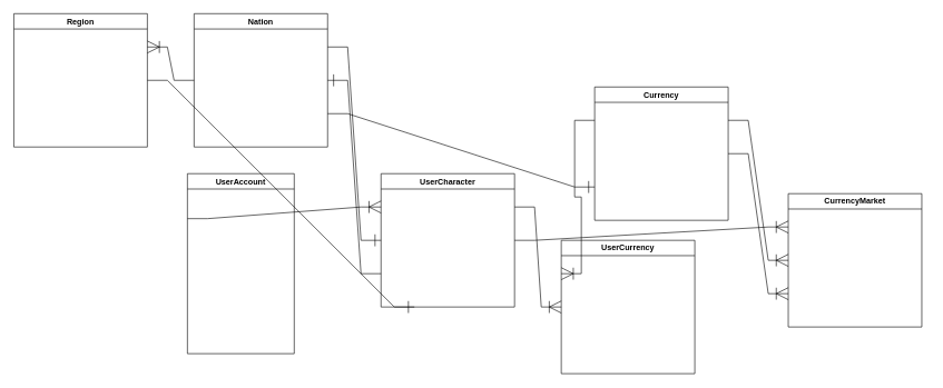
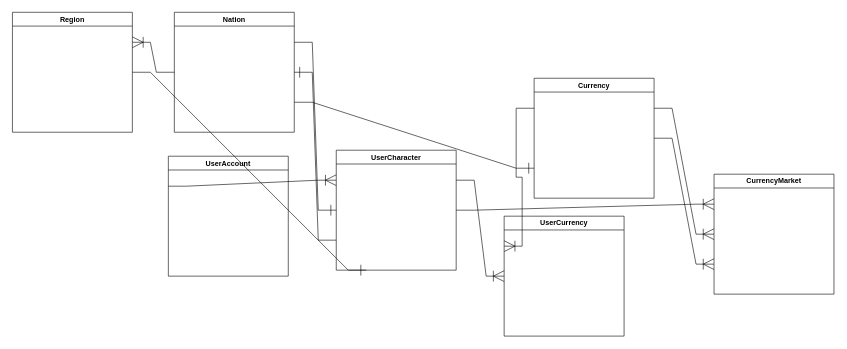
- <mxCell id="3" value="UserCharacter" style="swimlane;whiteSpace=wrap;html=1;" parent="1" vertex="1"><mxGeometry x="570" y="260" width="200" height="200" as="geometry" /></mxCell>
+ <mxCell id="3" value="UserCharacter" style="swimlane;whiteSpace=wrap;html=1;" parent="1" vertex="1"><mxGeometry x="560" y="250" width="200" height="200" as="geometry" /></mxCell>
- <mxCell id="15" value="CurrencyMarket" style="swimlane;whiteSpace=wrap;html=1;startSize=23;" vertex="1" parent="1"><mxGeometry x="1180" y="290" width="200" height="200" as="geometry" /></mxCell>
+ <mxCell id="15" value="CurrencyMarket" style="swimlane;whiteSpace=wrap;html=1;startSize=23;" vertex="1" parent="1"><mxGeometry x="1190" y="290" width="200" height="200" as="geometry" /></mxCell>
- <mxCell id="5" value="UserAccount" style="swimlane;whiteSpace=wrap;html=1;" parent="1" vertex="1"><mxGeometry x="280" y="260" width="160" height="270" as="geometry" /></mxCell>
+ <mxCell id="5" value="UserAccount" style="swimlane;whiteSpace=wrap;html=1;" parent="1" vertex="1"><mxGeometry x="280" y="260" width="200" height="200" as="geometry" /></mxCell>
